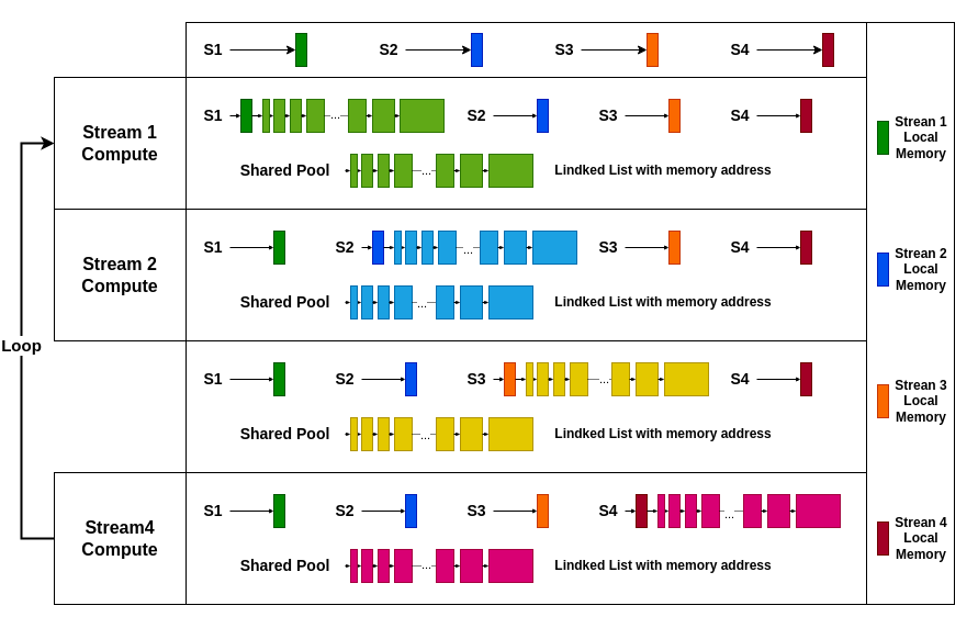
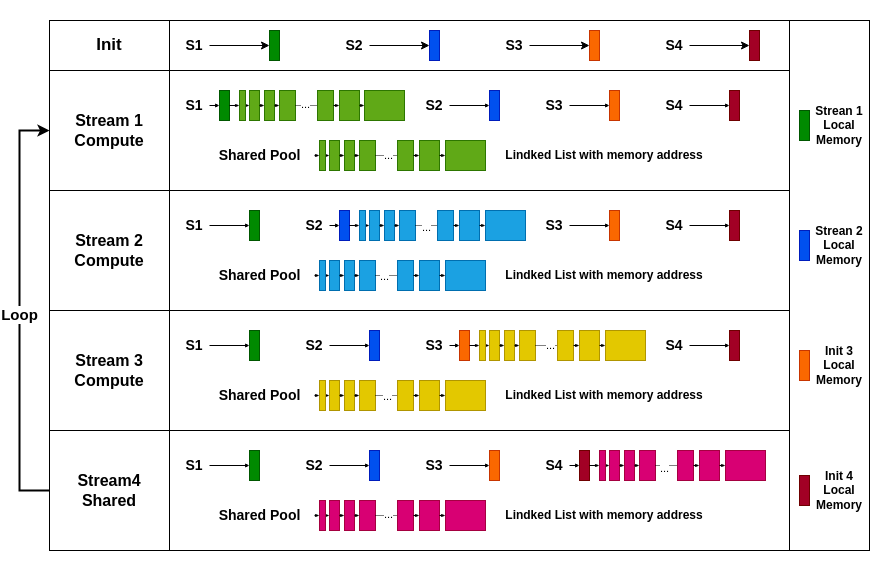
+ <mxCell id="12" value="&lt;font style=&quot;&quot;&gt;&lt;font style=&quot;font-size: 17px;&quot;&gt;Init&lt;/font&gt;&lt;br&gt;&lt;/font&gt;" style="rounded=0;whiteSpace=wrap;html=1;fillColor=default;fontStyle=1" vertex="1" parent="5"><mxGeometry width="120" height="50" as="geometry" /></mxCell>
- <mxCell id="242" value="&lt;b&gt;Strean 3&lt;br&gt;Local Memory&lt;/b&gt;" style="text;html=1;strokeColor=none;fillColor=none;align=center;verticalAlign=middle;whiteSpace=wrap;rounded=0;" vertex="1" parent="1"><mxGeometry x="780" y="350" width="60" height="30" as="geometry" /></mxCell>
+ <mxCell id="242" value="&lt;b&gt;Init 3&lt;br&gt;Local Memory&lt;/b&gt;" style="text;html=1;strokeColor=none;fillColor=none;align=center;verticalAlign=middle;whiteSpace=wrap;rounded=0;" vertex="1" parent="1"><mxGeometry x="780" y="350" width="60" height="30" as="geometry" /></mxCell>
+ <mxCell id="9" value="&lt;font style=&quot;font-size: 16px;&quot;&gt;Stream 3 Compute&lt;/font&gt;" style="rounded=0;whiteSpace=wrap;html=1;fillColor=default;fontStyle=1" vertex="1" parent="5"><mxGeometry y="290" width="120" height="120" as="geometry" /></mxCell>
- <mxCell id="8" value="&lt;font style=&quot;font-size: 16px;&quot;&gt;Stream4 Compute&lt;/font&gt;" style="rounded=0;whiteSpace=wrap;html=1;fillColor=default;fontStyle=1" vertex="1" parent="5"><mxGeometry y="410" width="120" height="120" as="geometry" /></mxCell>
+ <mxCell id="8" value="&lt;font style=&quot;font-size: 16px;&quot;&gt;Stream4 Shared&lt;/font&gt;" style="rounded=0;whiteSpace=wrap;html=1;fillColor=default;fontStyle=1" vertex="1" parent="5"><mxGeometry y="410" width="120" height="120" as="geometry" /></mxCell>
- <mxCell id="243" value="&lt;b&gt;Strean 4&lt;br&gt;Local Memory&lt;/b&gt;" style="text;html=1;strokeColor=none;fillColor=none;align=center;verticalAlign=middle;whiteSpace=wrap;rounded=0;" vertex="1" parent="1"><mxGeometry x="780" y="475" width="60" height="30" as="geometry" /></mxCell>
+ <mxCell id="243" value="&lt;b&gt;Init 4&lt;br&gt;Local Memory&lt;/b&gt;" style="text;html=1;strokeColor=none;fillColor=none;align=center;verticalAlign=middle;whiteSpace=wrap;rounded=0;" vertex="1" parent="1"><mxGeometry x="780" y="475" width="60" height="30" as="geometry" /></mxCell>
